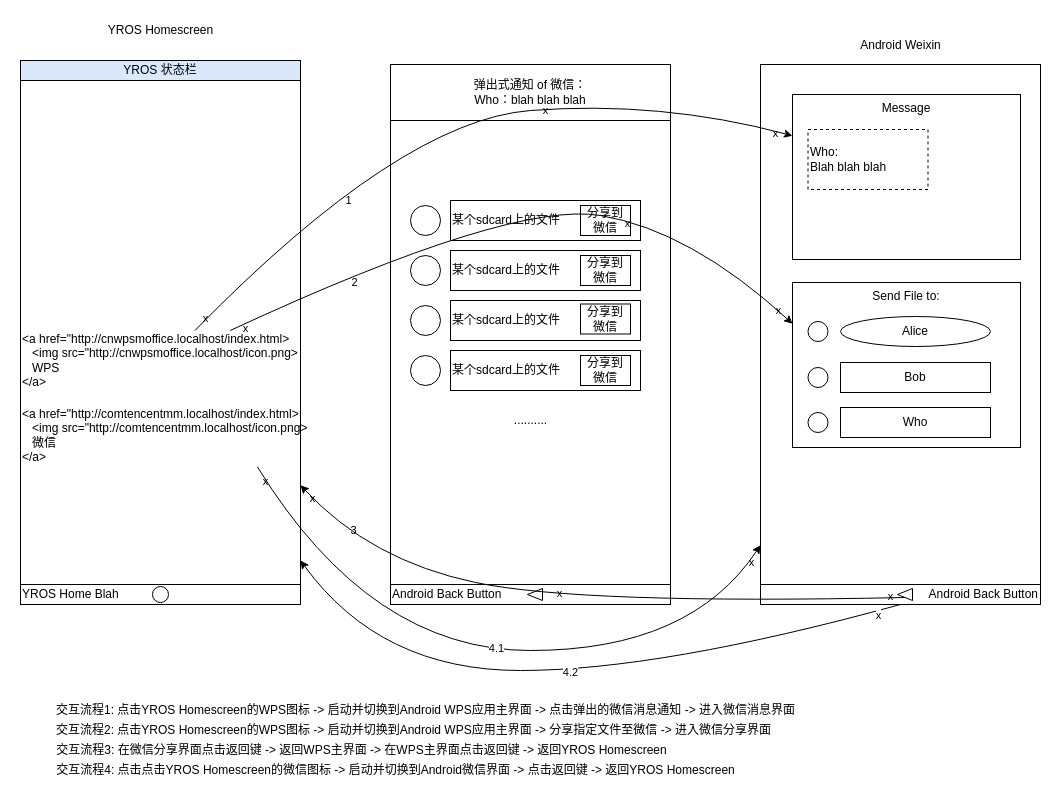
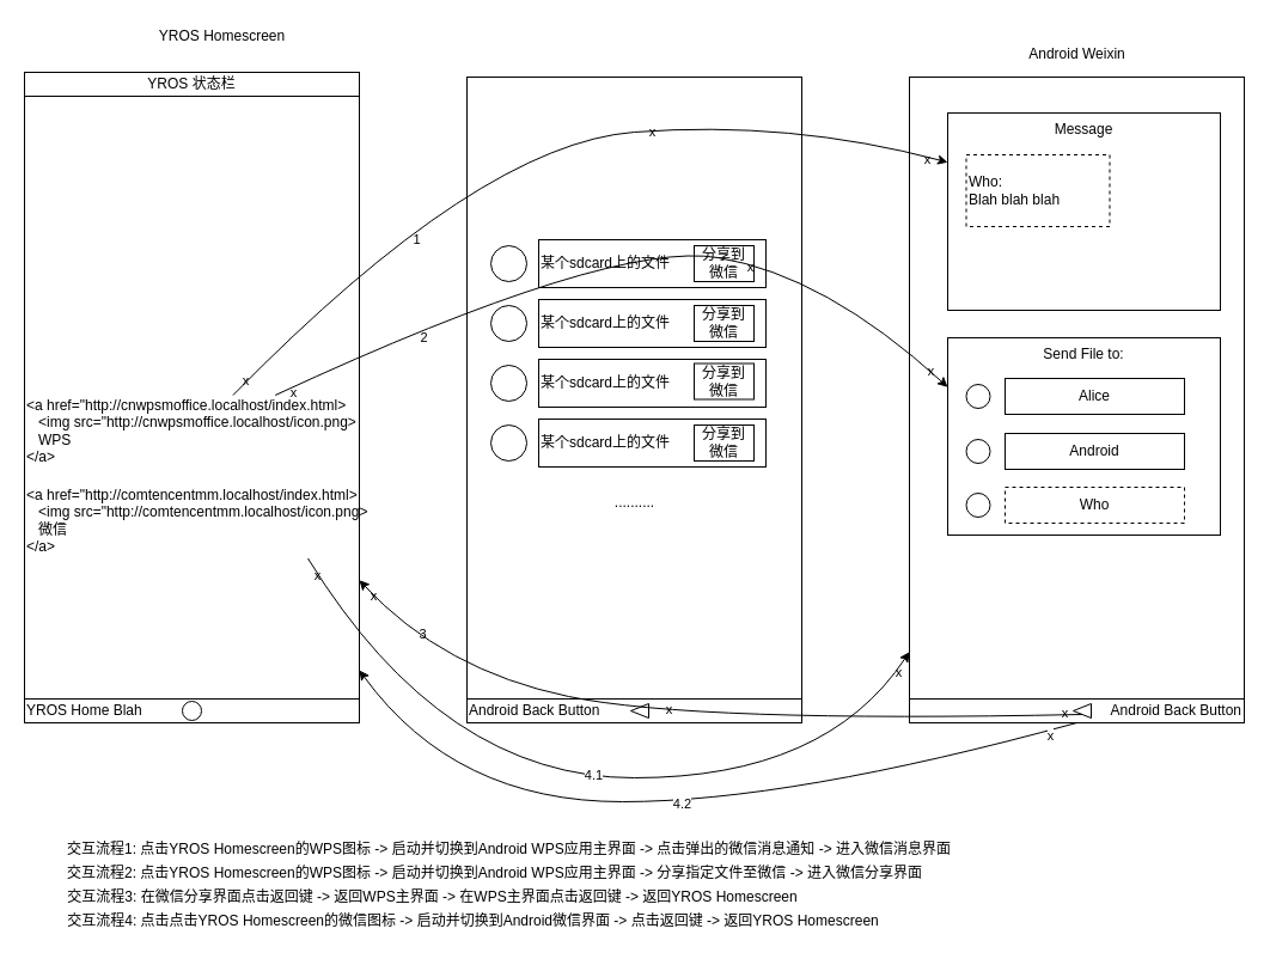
- <mxCell id="5" value="YROS Homescreen" style="text;html=1;align=center;verticalAlign=middle;resizable=0;points=[];autosize=1;strokeColor=none;fillColor=none;labelBackgroundColor=none;" parent="1" vertex="1"><mxGeometry x="100" y="20" width="120" height="20" as="geometry" /></mxCell>
+ <mxCell id="5" value="YROS Homescreen" style="text;html=1;align=center;verticalAlign=middle;resizable=0;points=[];autosize=1;strokeColor=none;fillColor=none;labelBackgroundColor=none;" parent="1" vertex="1"><mxGeometry x="125" y="20" width="120" height="20" as="geometry" /></mxCell>
- <mxCell id="8" value="YROS 状态栏" style="rounded=0;whiteSpace=wrap;html=1;labelBackgroundColor=none;fillColor=#dae8fc;" parent="1" vertex="1"><mxGeometry x="20" y="60" width="280" height="20" as="geometry" /></mxCell>
+ <mxCell id="8" value="YROS 状态栏" style="rounded=0;whiteSpace=wrap;html=1;labelBackgroundColor=none;" parent="1" vertex="1"><mxGeometry x="20" y="60" width="280" height="20" as="geometry" /></mxCell>
- <mxCell id="10" value="弹出式通知 of 微信：&lt;br&gt;Who：blah blah blah" style="rounded=0;whiteSpace=wrap;html=1;labelBackgroundColor=none;" parent="1" vertex="1"><mxGeometry x="390" y="64" width="280" height="56" as="geometry" /></mxCell>
- <mxCell id="48" value="Alice" style="ellipse;whiteSpace=wrap;html=1;labelBackgroundColor=none;" parent="1" vertex="1"><mxGeometry x="840" y="316" width="150" height="30" as="geometry" /></mxCell>
+ <mxCell id="48" value="Alice" style="rounded=0;whiteSpace=wrap;html=1;labelBackgroundColor=none;" parent="1" vertex="1"><mxGeometry x="840" y="316" width="150" height="30" as="geometry" /></mxCell>
- <mxCell id="49" value="Bob" style="rounded=0;whiteSpace=wrap;html=1;labelBackgroundColor=none;" parent="1" vertex="1"><mxGeometry x="840" y="362" width="150" height="30" as="geometry" /></mxCell>
+ <mxCell id="49" value="Android" style="rounded=0;whiteSpace=wrap;html=1;labelBackgroundColor=none;" parent="1" vertex="1"><mxGeometry x="840" y="362" width="150" height="30" as="geometry" /></mxCell>
- <mxCell id="50" value="Who" style="rounded=0;whiteSpace=wrap;html=1;labelBackgroundColor=none;" parent="1" vertex="1"><mxGeometry x="840" y="407" width="150" height="30" as="geometry" /></mxCell>
+ <mxCell id="50" value="Who" style="rounded=0;whiteSpace=wrap;html=1;labelBackgroundColor=none;dashed=1;" parent="1" vertex="1"><mxGeometry x="840" y="407" width="150" height="30" as="geometry" /></mxCell>
